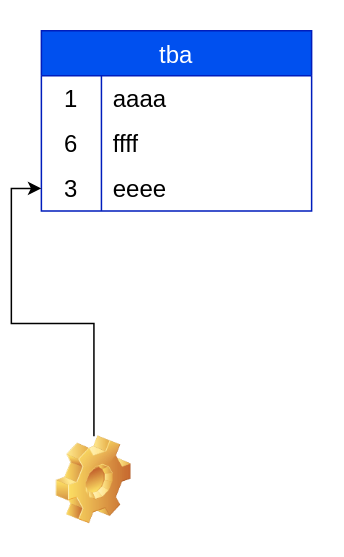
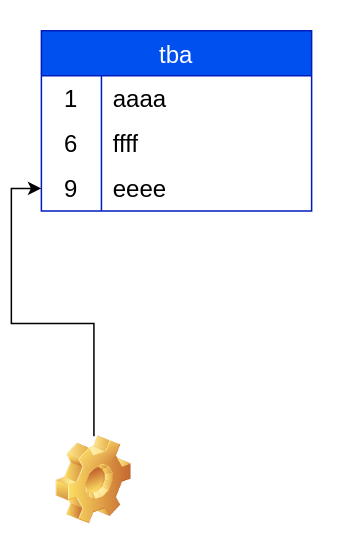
- <mxCell id="10" value="3" style="shape=partialRectangle;html=1;whiteSpace=wrap;connectable=0;fillColor=none;top=0;left=0;bottom=0;right=0;overflow=hidden;strokeColor=inherit;fontSize=16;" vertex="1" parent="9"><mxGeometry width="40" height="30" as="geometry"><mxRectangle width="40" height="30" as="alternateBounds" /></mxGeometry></mxCell>
+ <mxCell id="10" value="9" style="shape=partialRectangle;html=1;whiteSpace=wrap;connectable=0;fillColor=none;top=0;left=0;bottom=0;right=0;overflow=hidden;strokeColor=inherit;fontSize=16;" vertex="1" parent="9"><mxGeometry width="40" height="30" as="geometry"><mxRectangle width="40" height="30" as="alternateBounds" /></mxGeometry></mxCell>
